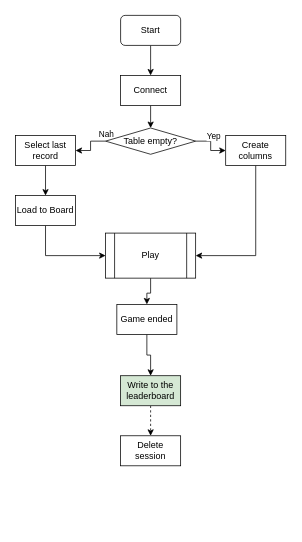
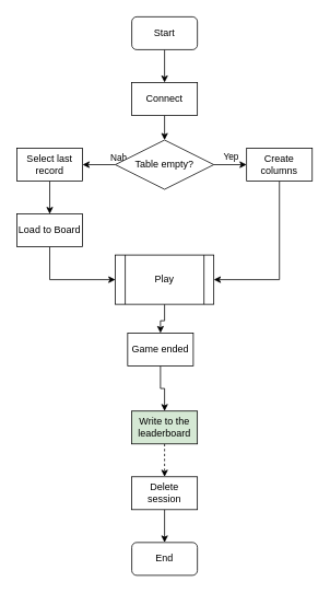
- <mxCell id="10" value="Table empty?" style="rhombus;whiteSpace=wrap;html=1;" parent="1" vertex="1"><mxGeometry x="140" y="170" width="120" height="35" as="geometry" /></mxCell>
+ <mxCell id="10" value="Table empty?" style="rhombus;whiteSpace=wrap;html=1;" parent="1" vertex="1"><mxGeometry x="140" y="170" width="120" height="60" as="geometry" /></mxCell>
+ <mxCell id="21" value="" style="edgeStyle=orthogonalEdgeStyle;rounded=0;orthogonalLoop=1;jettySize=auto;html=1;" edge="1" parent="1" source="22" target="25"><mxGeometry relative="1" as="geometry" /></mxCell>
+ <mxCell id="25" value="End" style="rounded=1;whiteSpace=wrap;html=1;" vertex="1" parent="1"><mxGeometry x="160" y="660" width="80" height="40" as="geometry" /></mxCell>
